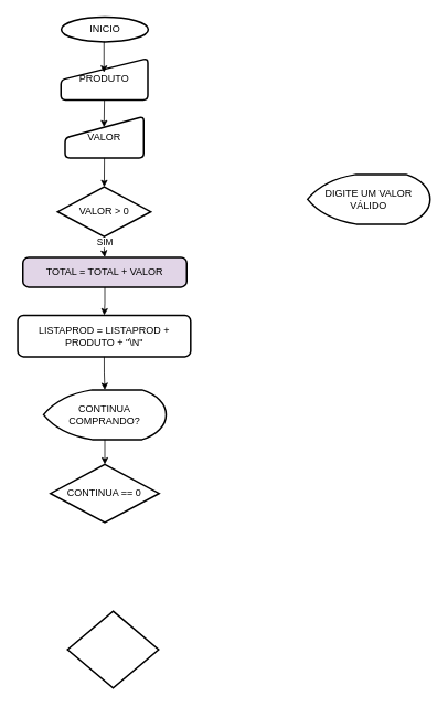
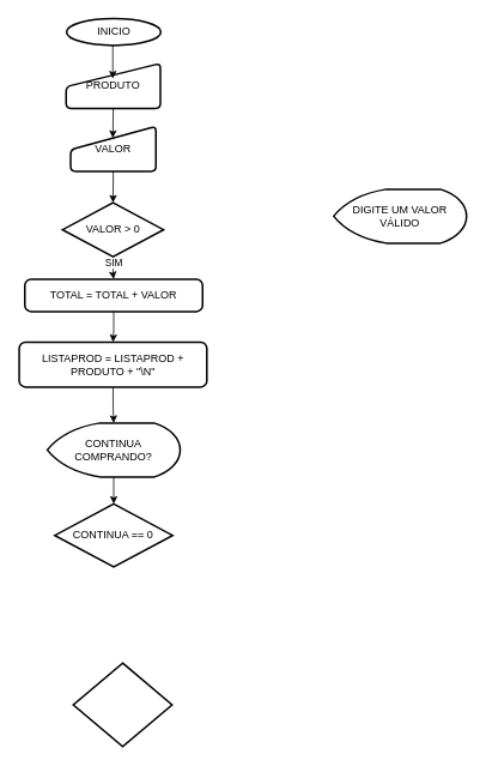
- <mxCell id="9" value="TOTAL = TOTAL + VALOR" style="rounded=1;whiteSpace=wrap;html=1;absoluteArcSize=1;arcSize=14;strokeWidth=2;fillColor=#e1d5e7;" vertex="1" parent="1"><mxGeometry x="27" y="310" width="198" height="36" as="geometry" /></mxCell>
+ <mxCell id="9" value="TOTAL = TOTAL + VALOR" style="rounded=1;whiteSpace=wrap;html=1;absoluteArcSize=1;arcSize=14;strokeWidth=2;" vertex="1" parent="1"><mxGeometry x="27" y="310" width="198" height="36" as="geometry" /></mxCell>
